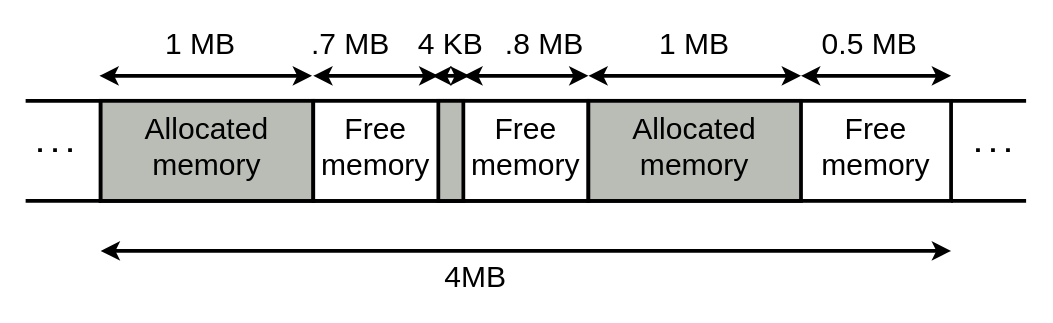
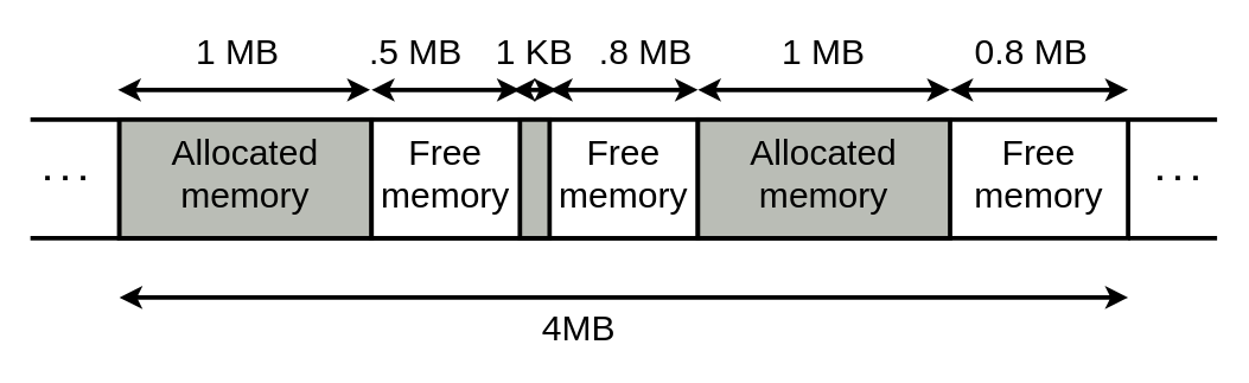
- <mxCell id="21" value="&lt;font style=&quot;font-size: 24px;&quot;&gt;.7 MB&lt;br&gt;&lt;/font&gt;" style="text;html=1;strokeColor=none;fillColor=none;align=center;verticalAlign=middle;whiteSpace=wrap;rounded=0;" parent="1" vertex="1"><mxGeometry x="240" y="20" width="80" height="30" as="geometry" /></mxCell>
+ <mxCell id="21" value="&lt;font style=&quot;font-size: 24px;&quot;&gt;.5 MB&lt;br&gt;&lt;/font&gt;" style="text;html=1;strokeColor=none;fillColor=none;align=center;verticalAlign=middle;whiteSpace=wrap;rounded=0;" parent="1" vertex="1"><mxGeometry x="240" y="20" width="80" height="30" as="geometry" /></mxCell>
- <mxCell id="31" value="&lt;font style=&quot;font-size: 24px;&quot;&gt;4 KB&lt;br&gt;&lt;/font&gt;" style="text;html=1;strokeColor=none;fillColor=none;align=center;verticalAlign=middle;whiteSpace=wrap;rounded=0;" vertex="1" parent="1"><mxGeometry x="320" y="20" width="80" height="30" as="geometry" /></mxCell>
+ <mxCell id="31" value="&lt;font style=&quot;font-size: 24px;&quot;&gt;1 KB&lt;br&gt;&lt;/font&gt;" style="text;html=1;strokeColor=none;fillColor=none;align=center;verticalAlign=middle;whiteSpace=wrap;rounded=0;" vertex="1" parent="1"><mxGeometry x="320" y="20" width="80" height="30" as="geometry" /></mxCell>
- <mxCell id="25" value="&lt;font style=&quot;font-size: 24px;&quot;&gt;0.5 MB&lt;br&gt;&lt;/font&gt;" style="text;html=1;strokeColor=none;fillColor=none;align=center;verticalAlign=middle;whiteSpace=wrap;rounded=0;" parent="1" vertex="1"><mxGeometry x="625" y="20" width="140" height="30" as="geometry" /></mxCell>
+ <mxCell id="25" value="&lt;font style=&quot;font-size: 24px;&quot;&gt;0.8 MB&lt;br&gt;&lt;/font&gt;" style="text;html=1;strokeColor=none;fillColor=none;align=center;verticalAlign=middle;whiteSpace=wrap;rounded=0;" parent="1" vertex="1"><mxGeometry x="625" y="20" width="140" height="30" as="geometry" /></mxCell>
- <mxCell id="17" value="&lt;font style=&quot;font-size: 24px;&quot;&gt;4MB&lt;/font&gt;" style="text;html=1;strokeColor=none;fillColor=none;align=center;verticalAlign=middle;whiteSpace=wrap;rounded=0;" parent="1" vertex="1"><mxGeometry x="310" y="206" width="140" height="30" as="geometry" /></mxCell>
+ <mxCell id="17" value="&lt;font style=&quot;font-size: 24px;&quot;&gt;4MB&lt;/font&gt;" style="text;html=1;strokeColor=none;fillColor=none;align=center;verticalAlign=middle;whiteSpace=wrap;rounded=0;" parent="1" vertex="1"><mxGeometry x="320" y="206" width="140" height="30" as="geometry" /></mxCell>
